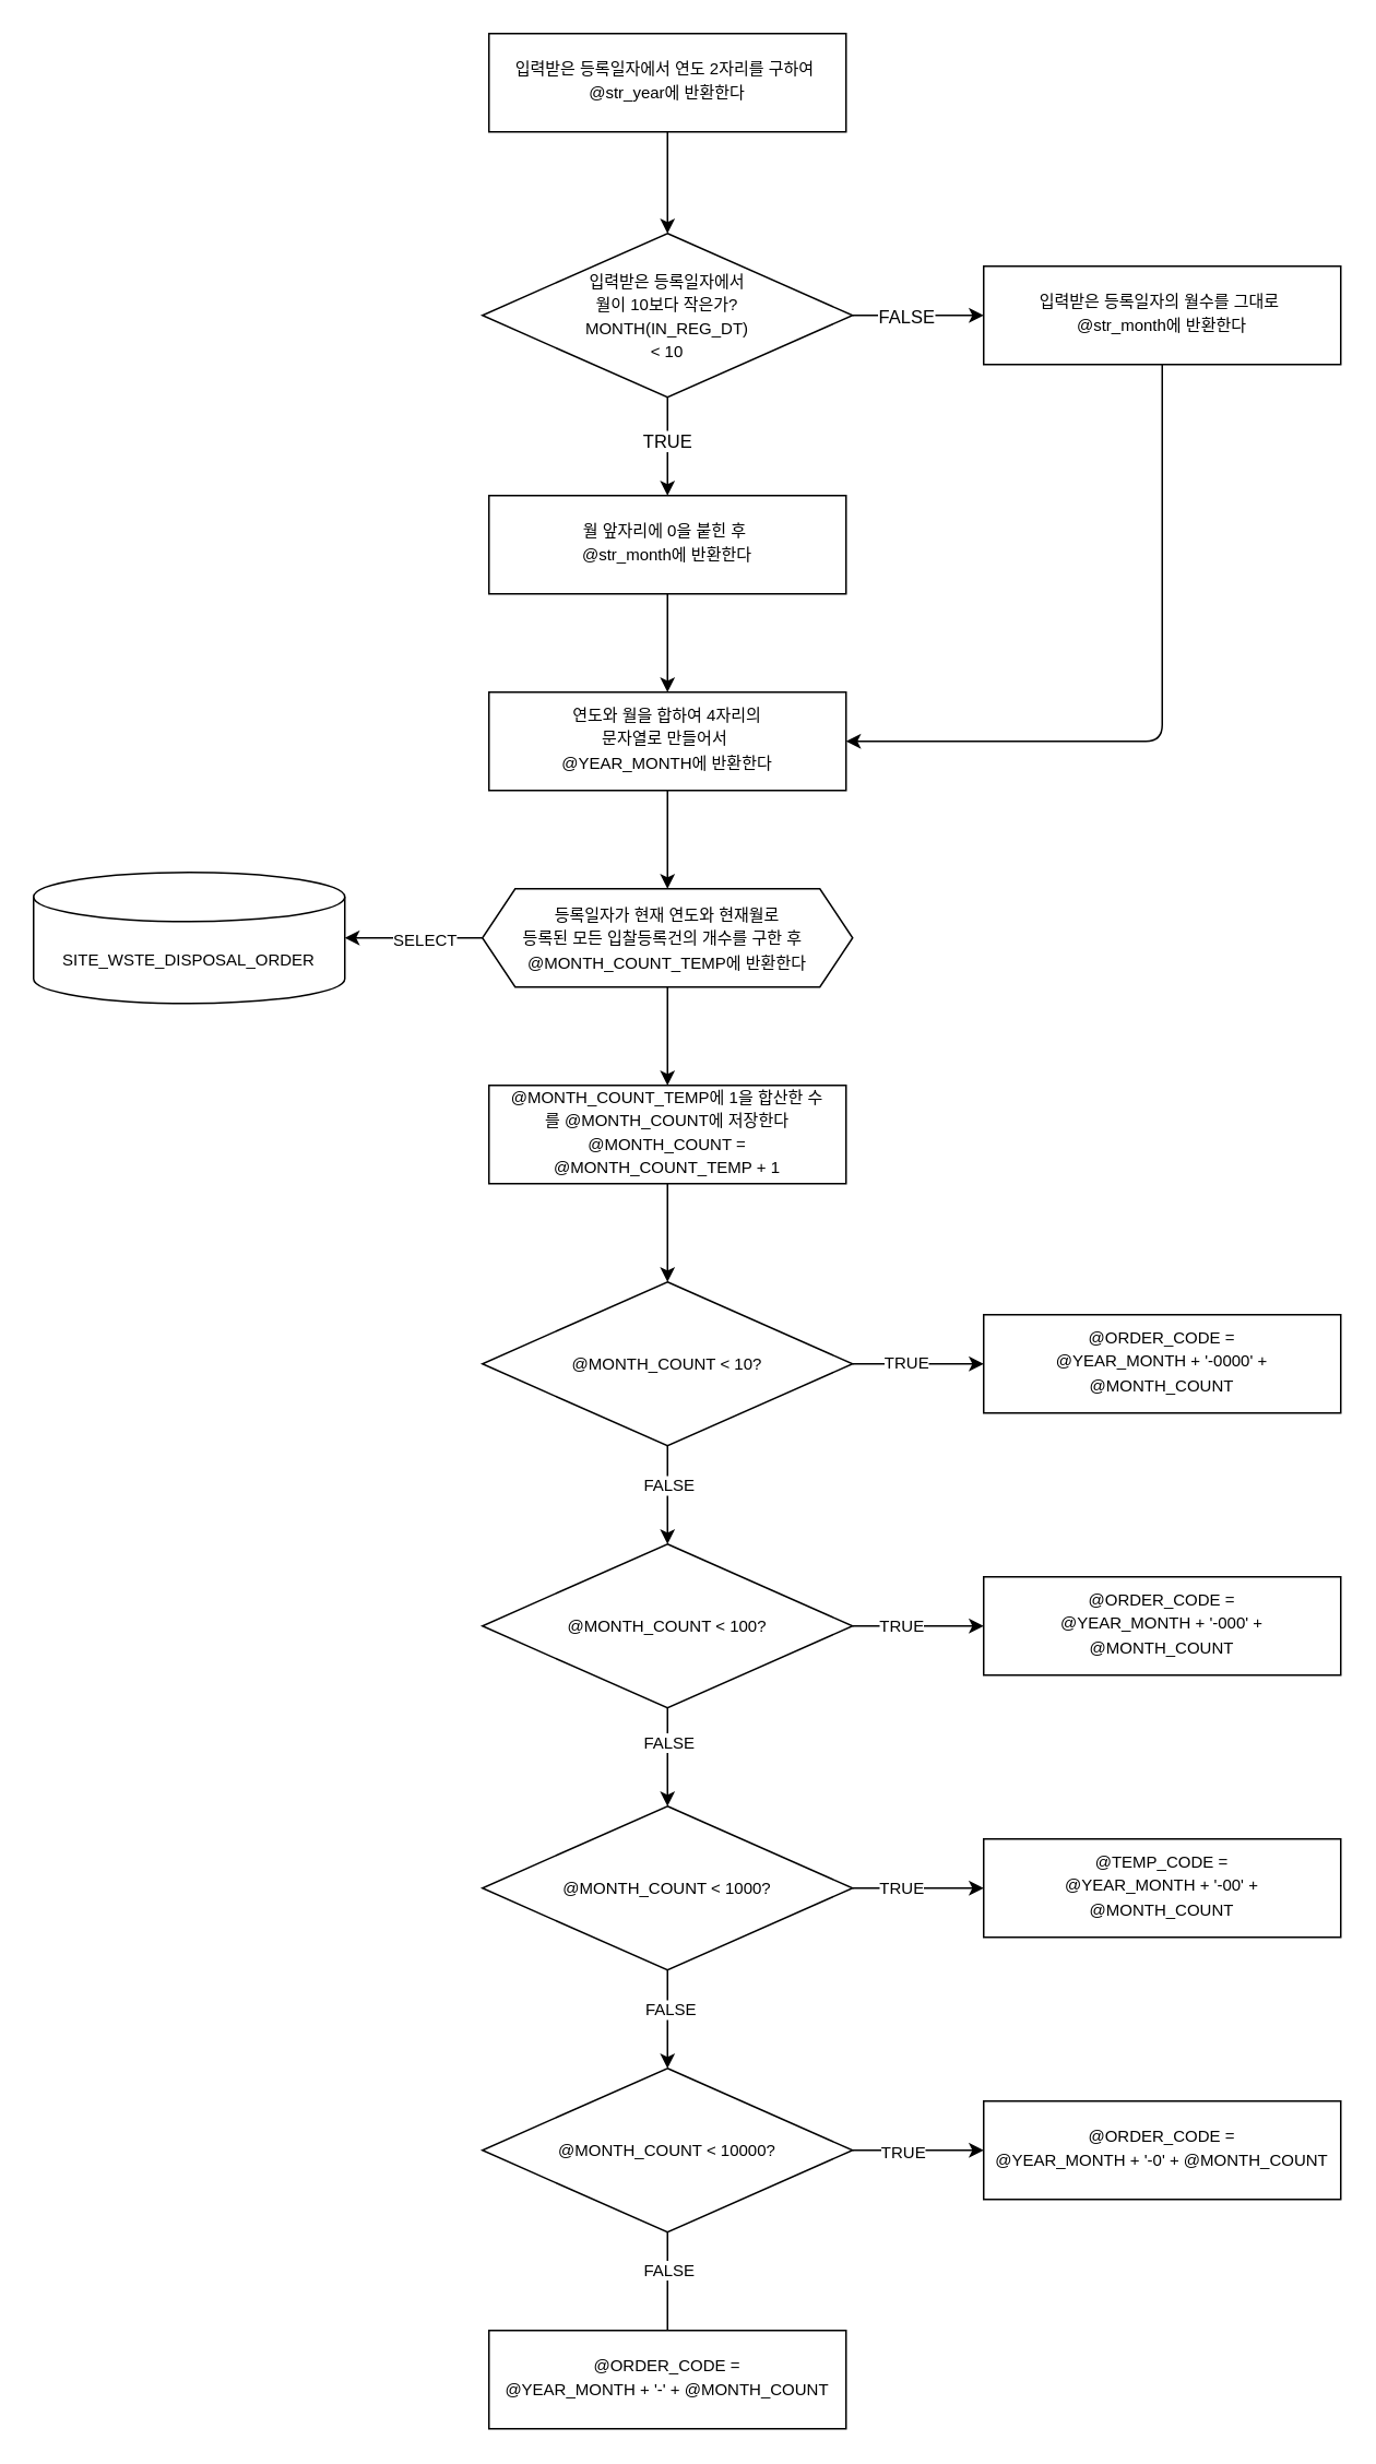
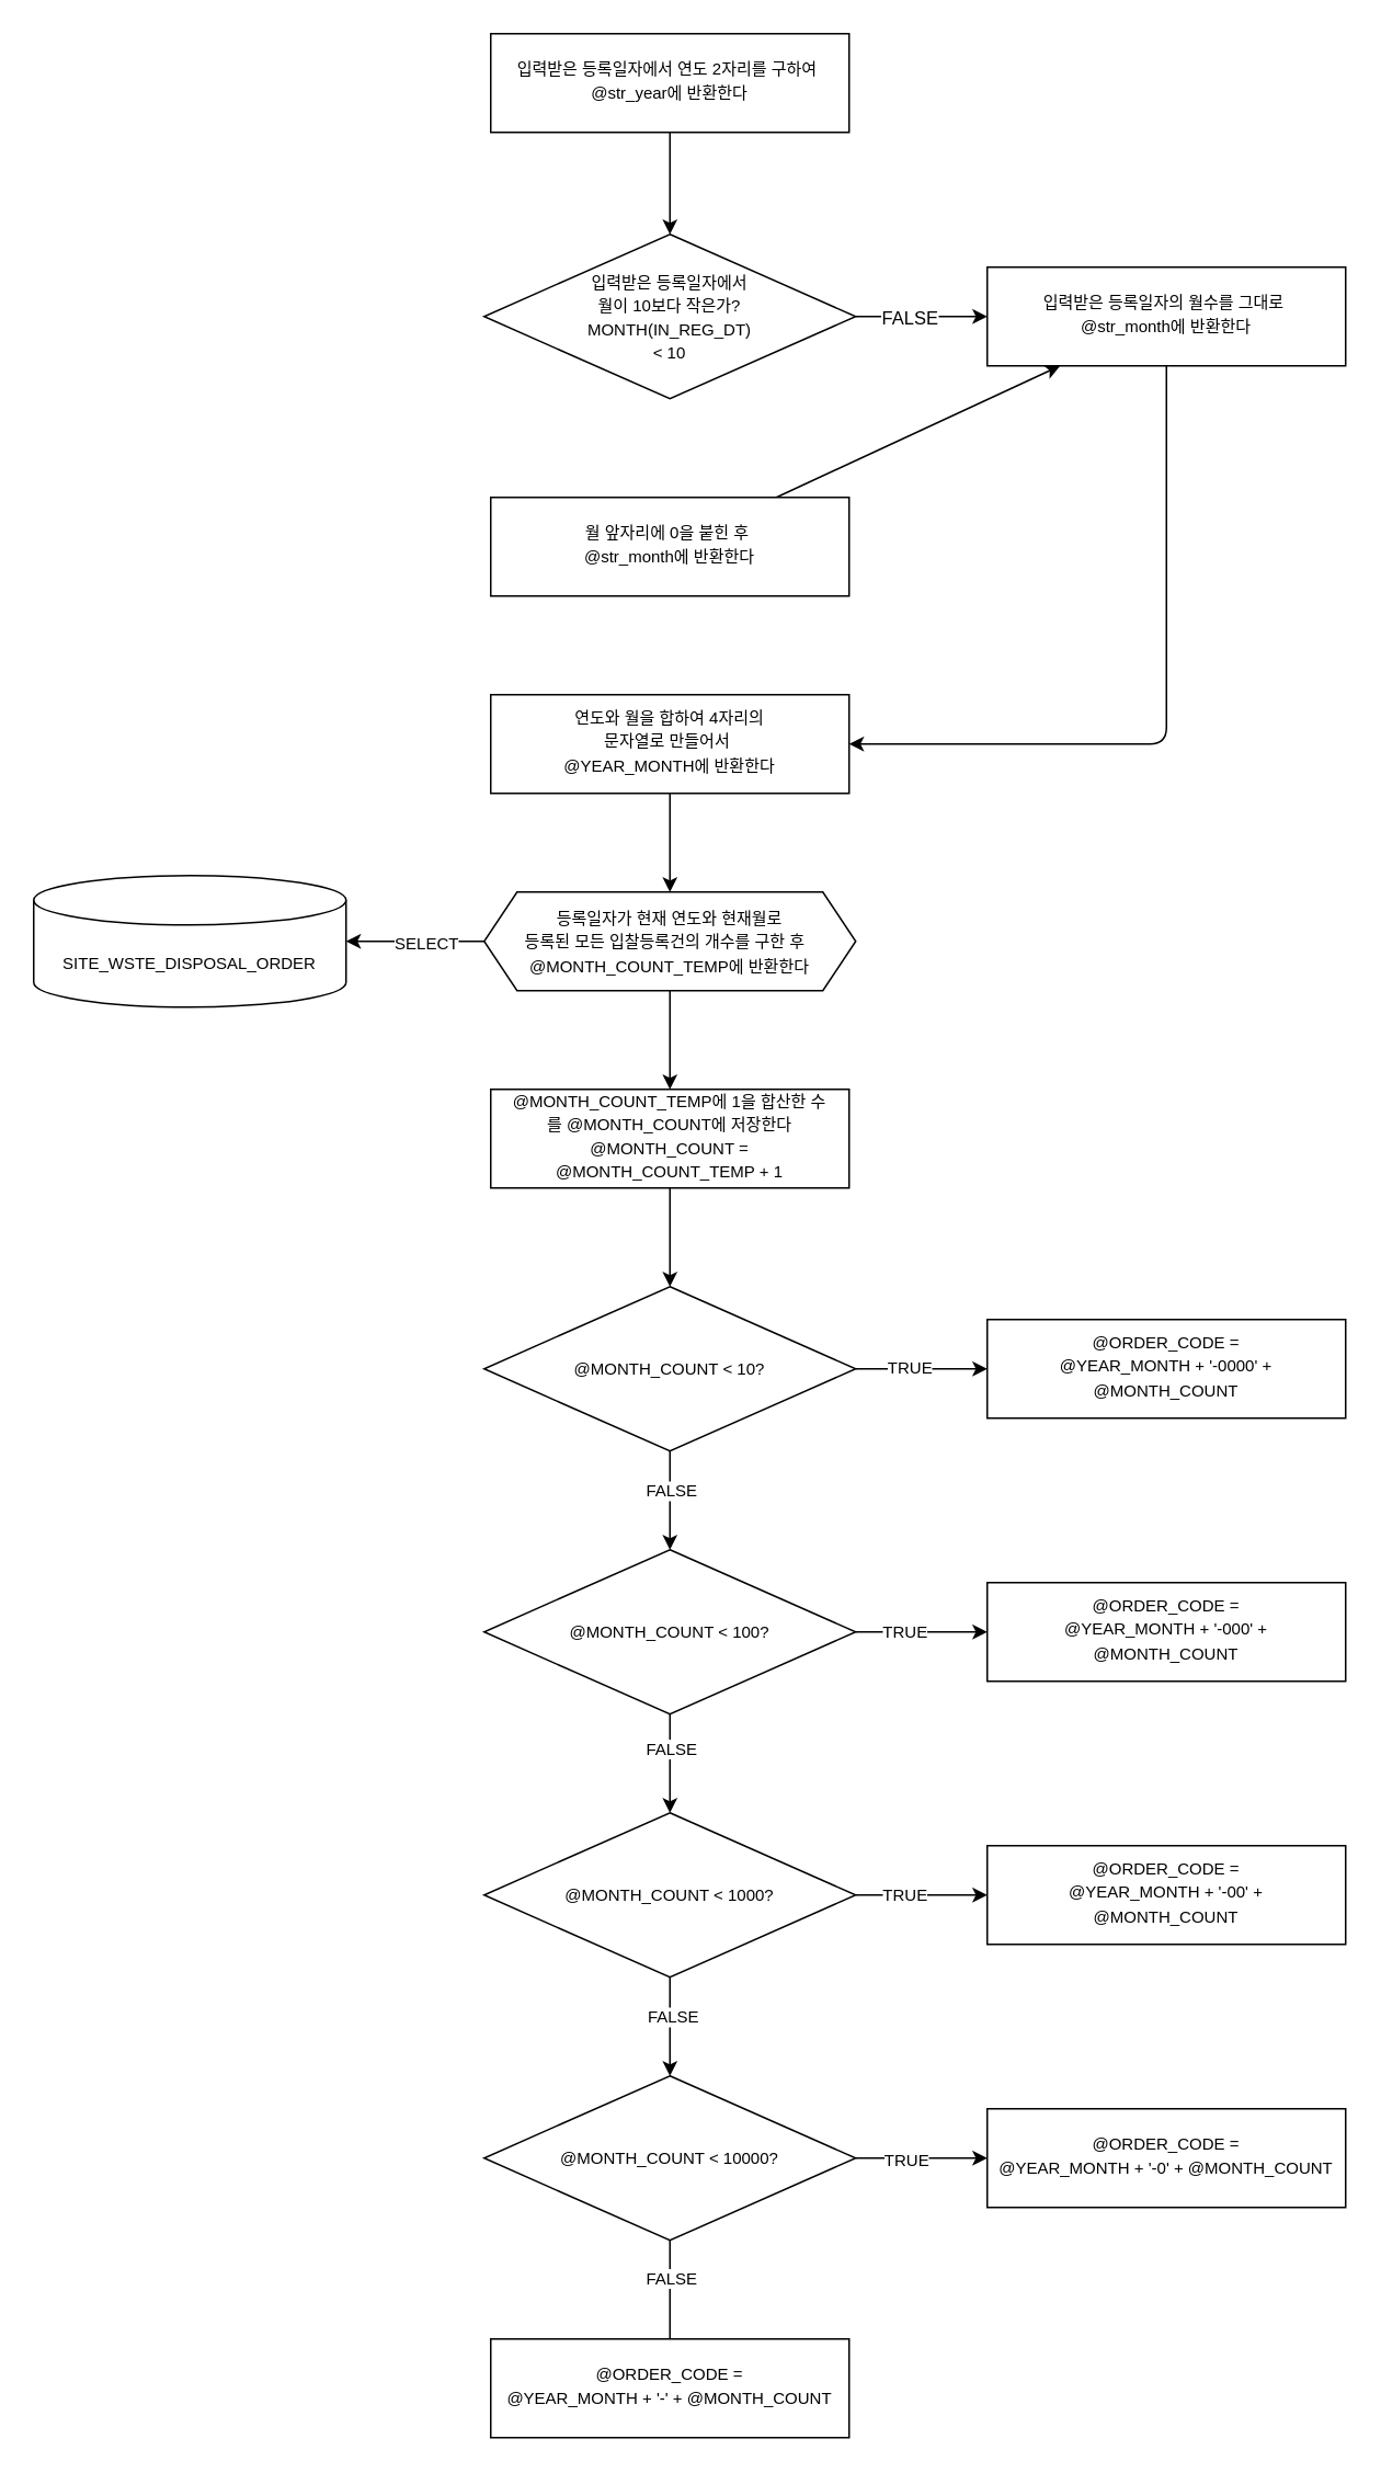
- <mxCell id="4" value="" style="edgeStyle=none;html=1;" edge="1" parent="1" source="8" target="10"><mxGeometry relative="1" as="geometry" /></mxCell>
- <mxCell id="5" value="TRUE" style="edgeLabel;html=1;align=center;verticalAlign=middle;resizable=0;points=[];" vertex="1" connectable="0" parent="4"><mxGeometry x="-0.13" y="-1" relative="1" as="geometry"><mxPoint as="offset" /></mxGeometry></mxCell>
- <mxCell id="9" value="" style="edgeStyle=none;html=1;" edge="1" parent="1" source="10" target="14"><mxGeometry relative="1" as="geometry" /></mxCell>
+ <mxCell id="9" value="" style="edgeStyle=none;html=1;" edge="1" parent="1" source="10" target="12"><mxGeometry relative="1" as="geometry" /></mxCell>
- <mxCell id="39" value="&lt;span style=&quot;font-size: 10px&quot;&gt;@TEMP_CODE = &lt;br&gt;@YEAR_MONTH + '-00' + @MONTH_COUNT&lt;/span&gt;" style="whiteSpace=wrap;html=1;shadow=0;strokeWidth=1;spacing=6;spacingTop=-4;" vertex="1" parent="1"><mxGeometry x="600" y="1122" width="218" height="60" as="geometry" /></mxCell>
+ <mxCell id="39" value="&lt;span style=&quot;font-size: 10px&quot;&gt;@ORDER_CODE = &lt;br&gt;@YEAR_MONTH + '-00' + @MONTH_COUNT&lt;/span&gt;" style="whiteSpace=wrap;html=1;shadow=0;strokeWidth=1;spacing=6;spacingTop=-4;" vertex="1" parent="1"><mxGeometry x="600" y="1122" width="218" height="60" as="geometry" /></mxCell>
